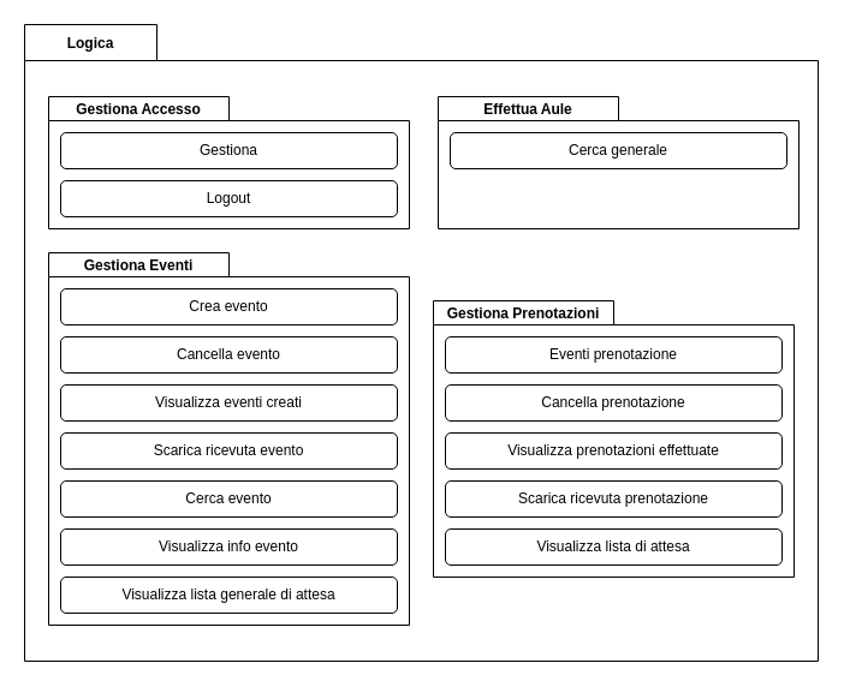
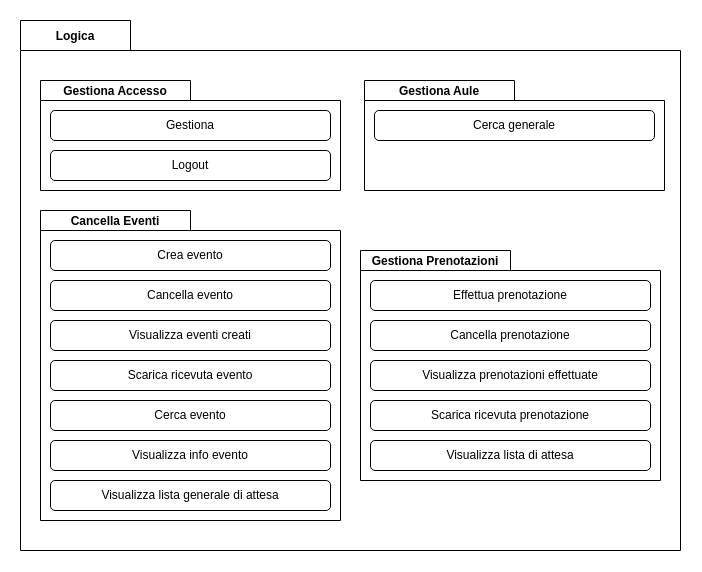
- <mxCell id="10" value="Effettua Aule" style="text;align=center;fontStyle=1;verticalAlign=middle;spacingLeft=3;spacingRight=3;strokeColor=none;rotatable=0;points=[[0,0.5],[1,0.5]];portConstraint=eastwest;" parent="8" vertex="1"><mxGeometry width="150" height="20" as="geometry" /></mxCell>
+ <mxCell id="10" value="Gestiona Aule" style="text;align=center;fontStyle=1;verticalAlign=middle;spacingLeft=3;spacingRight=3;strokeColor=none;rotatable=0;points=[[0,0.5],[1,0.5]];portConstraint=eastwest;" parent="8" vertex="1"><mxGeometry width="150" height="20" as="geometry" /></mxCell>
- <mxCell id="16" value="Gestiona Eventi" style="text;align=center;fontStyle=1;verticalAlign=middle;spacingLeft=3;spacingRight=3;strokeColor=none;rotatable=0;points=[[0,0.5],[1,0.5]];portConstraint=eastwest;" parent="13" vertex="1"><mxGeometry width="150" height="20" as="geometry" /></mxCell>
+ <mxCell id="16" value="Cancella Eventi" style="text;align=center;fontStyle=1;verticalAlign=middle;spacingLeft=3;spacingRight=3;strokeColor=none;rotatable=0;points=[[0,0.5],[1,0.5]];portConstraint=eastwest;" parent="13" vertex="1"><mxGeometry width="150" height="20" as="geometry" /></mxCell>
- <mxCell id="26" value="Eventi prenotazione" style="shape=ext;rounded=1;html=1;whiteSpace=wrap;" parent="23" vertex="1"><mxGeometry x="10" y="30" width="280" height="30" as="geometry" /></mxCell>
+ <mxCell id="26" value="Effettua prenotazione" style="shape=ext;rounded=1;html=1;whiteSpace=wrap;" parent="23" vertex="1"><mxGeometry x="10" y="30" width="280" height="30" as="geometry" /></mxCell>
